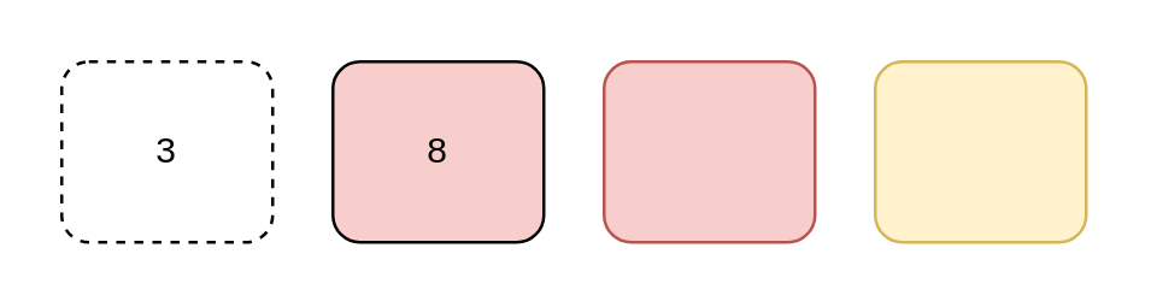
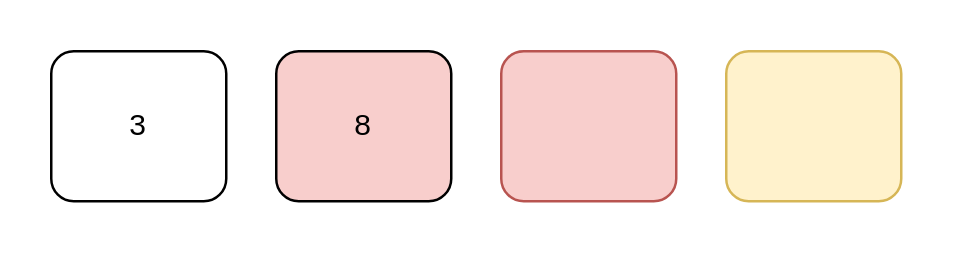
- <mxCell id="4" value="3" style="rounded=1;whiteSpace=wrap;html=1;dashed=1;" parent="1" vertex="1"><mxGeometry x="20" y="20" width="70" height="60" as="geometry" /></mxCell>
+ <mxCell id="4" value="3" style="rounded=1;whiteSpace=wrap;html=1;" parent="1" vertex="1"><mxGeometry x="20" y="20" width="70" height="60" as="geometry" /></mxCell>
